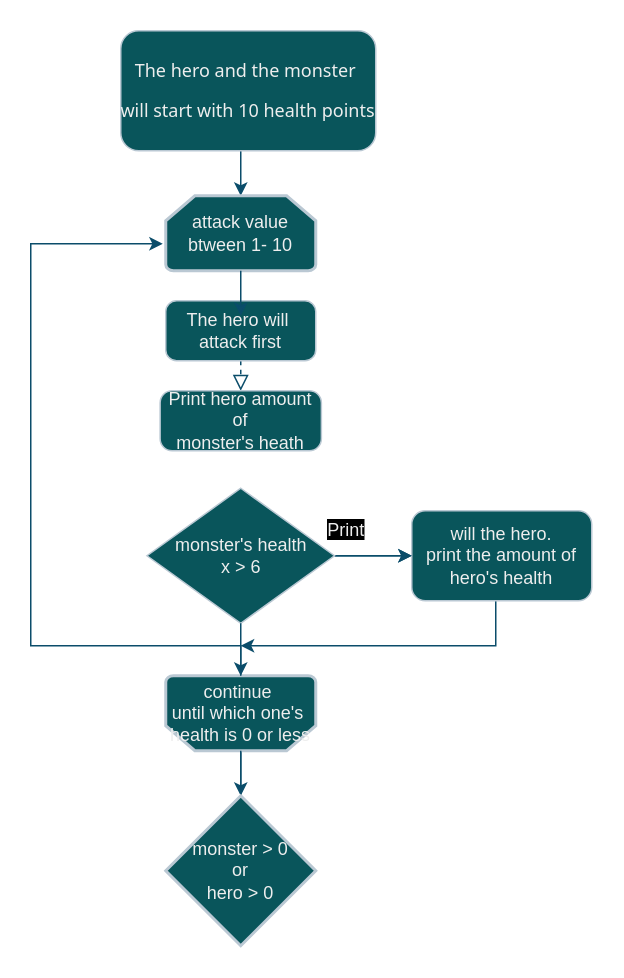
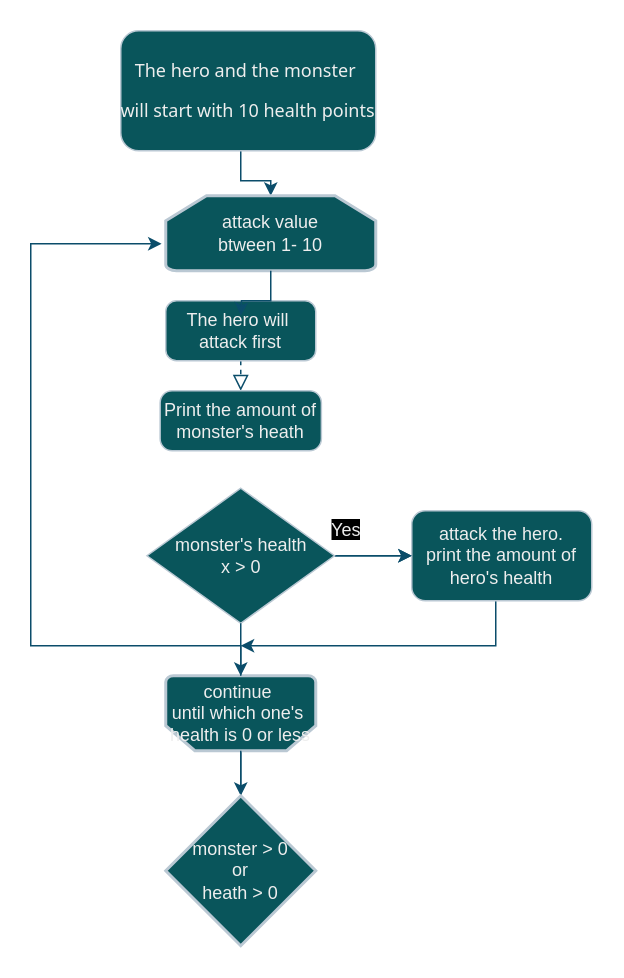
- <mxCell id="16" value="&lt;div&gt;attack&amp;nbsp;&lt;span style=&quot;background-color: initial;&quot;&gt;value&lt;/span&gt;&lt;/div&gt;&lt;div&gt;&lt;span style=&quot;background-color: initial;&quot;&gt;btween&amp;nbsp;&lt;/span&gt;&lt;span style=&quot;background-color: initial;&quot;&gt;1- 10&lt;/span&gt;&lt;/div&gt;" style="strokeWidth=2;html=1;shape=mxgraph.flowchart.loop_limit;whiteSpace=wrap;strokeColor=#BAC8D3;fontColor=#EEEEEE;fillColor=#09555B;" vertex="1" parent="1"><mxGeometry x="110" y="130" width="100" height="50" as="geometry" /></mxCell>
+ <mxCell id="16" value="&lt;div&gt;attack&amp;nbsp;&lt;span style=&quot;background-color: initial;&quot;&gt;value&lt;/span&gt;&lt;/div&gt;&lt;div&gt;&lt;span style=&quot;background-color: initial;&quot;&gt;btween&amp;nbsp;&lt;/span&gt;&lt;span style=&quot;background-color: initial;&quot;&gt;1- 10&lt;/span&gt;&lt;/div&gt;" style="strokeWidth=2;html=1;shape=mxgraph.flowchart.loop_limit;whiteSpace=wrap;strokeColor=#BAC8D3;fontColor=#EEEEEE;fillColor=#09555B;" vertex="1" parent="1"><mxGeometry x="110" y="130" width="140" height="50" as="geometry" /></mxCell>
- <mxCell id="7" value="Print hero amount of&lt;div&gt;monster's heath&lt;/div&gt;" style="rounded=1;whiteSpace=wrap;html=1;fontSize=12;glass=0;strokeWidth=1;shadow=0;arcSize=20;labelBackgroundColor=none;fillColor=#09555B;strokeColor=#BAC8D3;fontColor=#EEEEEE;" parent="1" vertex="1"><mxGeometry x="106.25" y="260" width="107.5" height="40" as="geometry" /></mxCell>
+ <mxCell id="7" value="Print the amount of&lt;div&gt;monster's heath&lt;/div&gt;" style="rounded=1;whiteSpace=wrap;html=1;fontSize=12;glass=0;strokeWidth=1;shadow=0;arcSize=20;labelBackgroundColor=none;fillColor=#09555B;strokeColor=#BAC8D3;fontColor=#EEEEEE;" parent="1" vertex="1"><mxGeometry x="106.25" y="260" width="107.5" height="40" as="geometry" /></mxCell>
- <mxCell id="15" value="&lt;span style=&quot;background-color: rgb(0, 0, 0);&quot;&gt;Print&lt;/span&gt;&lt;div&gt;&lt;br&gt;&lt;/div&gt;" style="text;html=1;align=center;verticalAlign=middle;resizable=0;points=[];autosize=1;strokeColor=none;fillColor=none;labelBackgroundColor=none;fontColor=#EEEEEE;" vertex="1" parent="1"><mxGeometry x="210" y="340" width="40" height="40" as="geometry" /></mxCell>
+ <mxCell id="15" value="&lt;span style=&quot;background-color: rgb(0, 0, 0);&quot;&gt;Yes&lt;/span&gt;&lt;div&gt;&lt;br&gt;&lt;/div&gt;" style="text;html=1;align=center;verticalAlign=middle;resizable=0;points=[];autosize=1;strokeColor=none;fillColor=none;labelBackgroundColor=none;fontColor=#EEEEEE;" vertex="1" parent="1"><mxGeometry x="210" y="340" width="40" height="40" as="geometry" /></mxCell>
- <mxCell id="14" value="monster's health&lt;div&gt;x &amp;gt; 6&lt;/div&gt;" style="rhombus;whiteSpace=wrap;html=1;labelBackgroundColor=none;fillColor=#09555B;strokeColor=#BAC8D3;fontColor=#EEEEEE;" vertex="1" parent="1"><mxGeometry x="97.5" y="325" width="125" height="90" as="geometry" /></mxCell>
+ <mxCell id="14" value="monster's health&lt;div&gt;x &amp;gt; 0&lt;/div&gt;" style="rhombus;whiteSpace=wrap;html=1;labelBackgroundColor=none;fillColor=#09555B;strokeColor=#BAC8D3;fontColor=#EEEEEE;" vertex="1" parent="1"><mxGeometry x="97.5" y="325" width="125" height="90" as="geometry" /></mxCell>
- <mxCell id="10" value="will the hero.&lt;div&gt;print the amount of hero's health&lt;/div&gt;" style="rounded=1;whiteSpace=wrap;html=1;fontSize=12;glass=0;strokeWidth=1;shadow=0;labelBackgroundColor=none;fillColor=#09555B;strokeColor=#BAC8D3;fontColor=#EEEEEE;" parent="1" vertex="1"><mxGeometry x="274" y="340" width="120" height="60" as="geometry" /></mxCell>
+ <mxCell id="10" value="attack the hero.&lt;div&gt;print the amount of hero's health&lt;/div&gt;" style="rounded=1;whiteSpace=wrap;html=1;fontSize=12;glass=0;strokeWidth=1;shadow=0;labelBackgroundColor=none;fillColor=#09555B;strokeColor=#BAC8D3;fontColor=#EEEEEE;" parent="1" vertex="1"><mxGeometry x="274" y="340" width="120" height="60" as="geometry" /></mxCell>
- <mxCell id="21" value="monster &amp;gt; 0&lt;div&gt;or&lt;/div&gt;&lt;div&gt;hero &amp;gt; 0&lt;/div&gt;" style="strokeWidth=2;html=1;shape=mxgraph.flowchart.decision;whiteSpace=wrap;strokeColor=#BAC8D3;fontColor=#EEEEEE;fillColor=#09555B;" vertex="1" parent="1"><mxGeometry x="110" y="530" width="100" height="100" as="geometry" /></mxCell>
+ <mxCell id="21" value="monster &amp;gt; 0&lt;div&gt;or&lt;/div&gt;&lt;div&gt;heath &amp;gt; 0&lt;/div&gt;" style="strokeWidth=2;html=1;shape=mxgraph.flowchart.decision;whiteSpace=wrap;strokeColor=#BAC8D3;fontColor=#EEEEEE;fillColor=#09555B;" vertex="1" parent="1"><mxGeometry x="110" y="530" width="100" height="100" as="geometry" /></mxCell>
